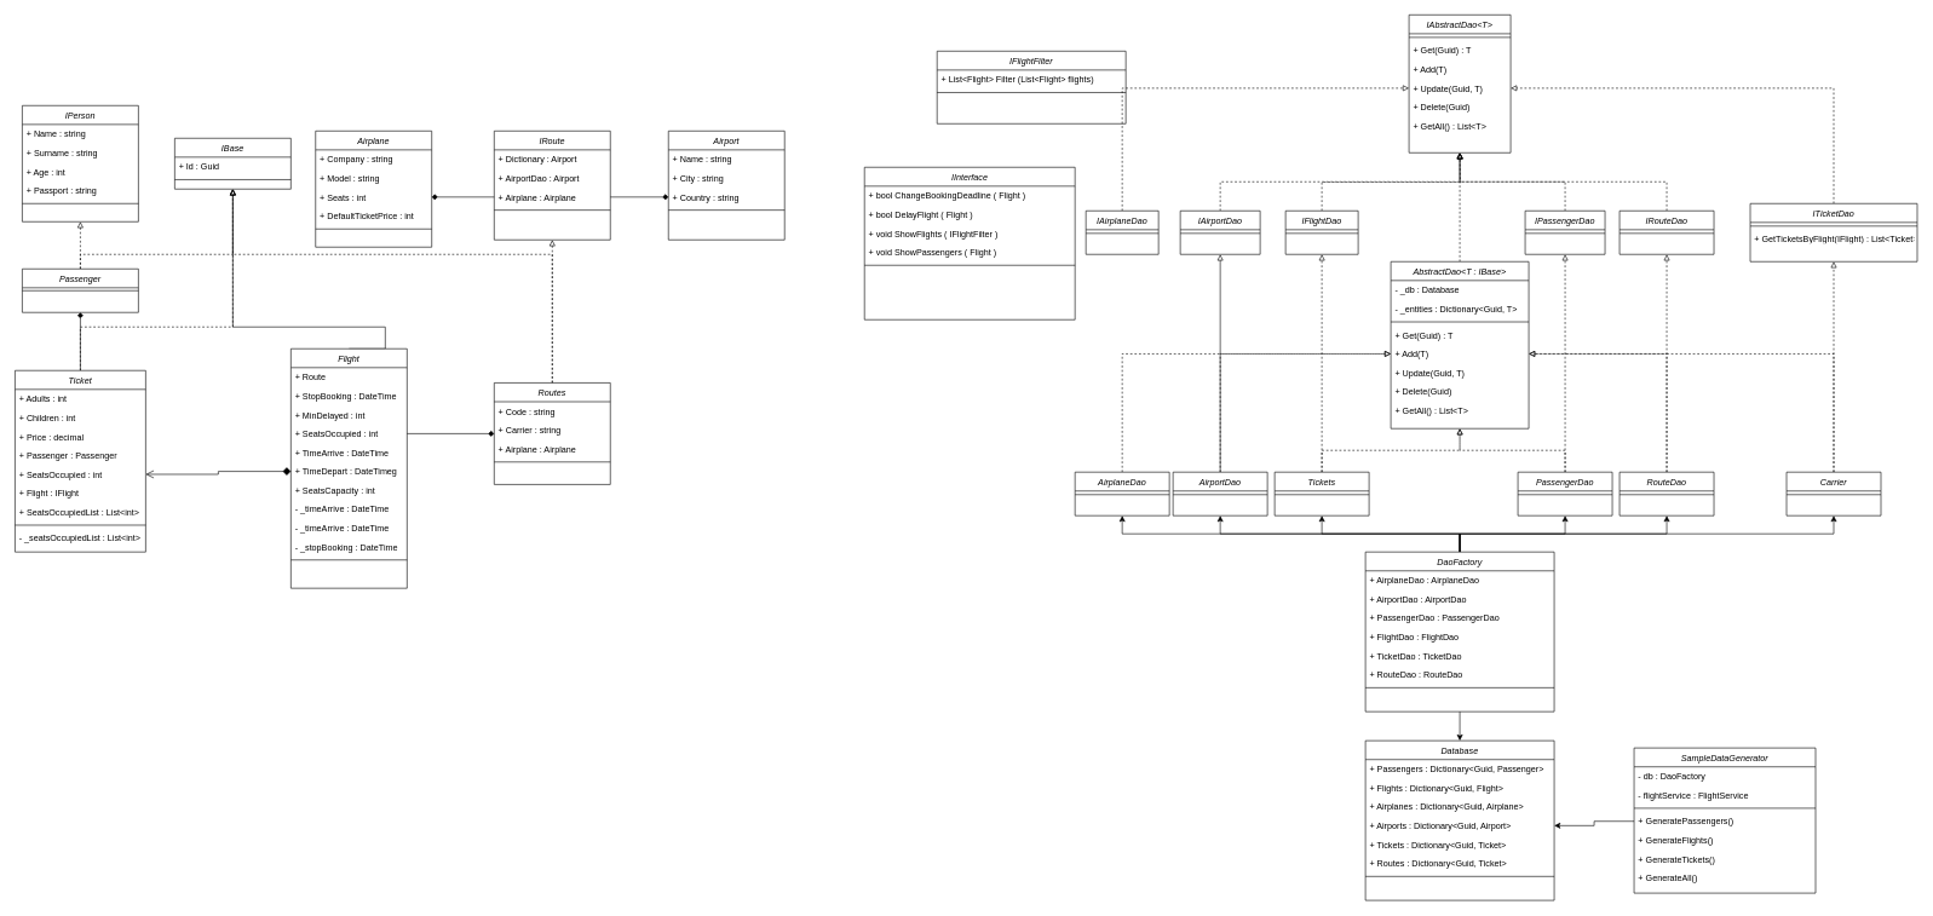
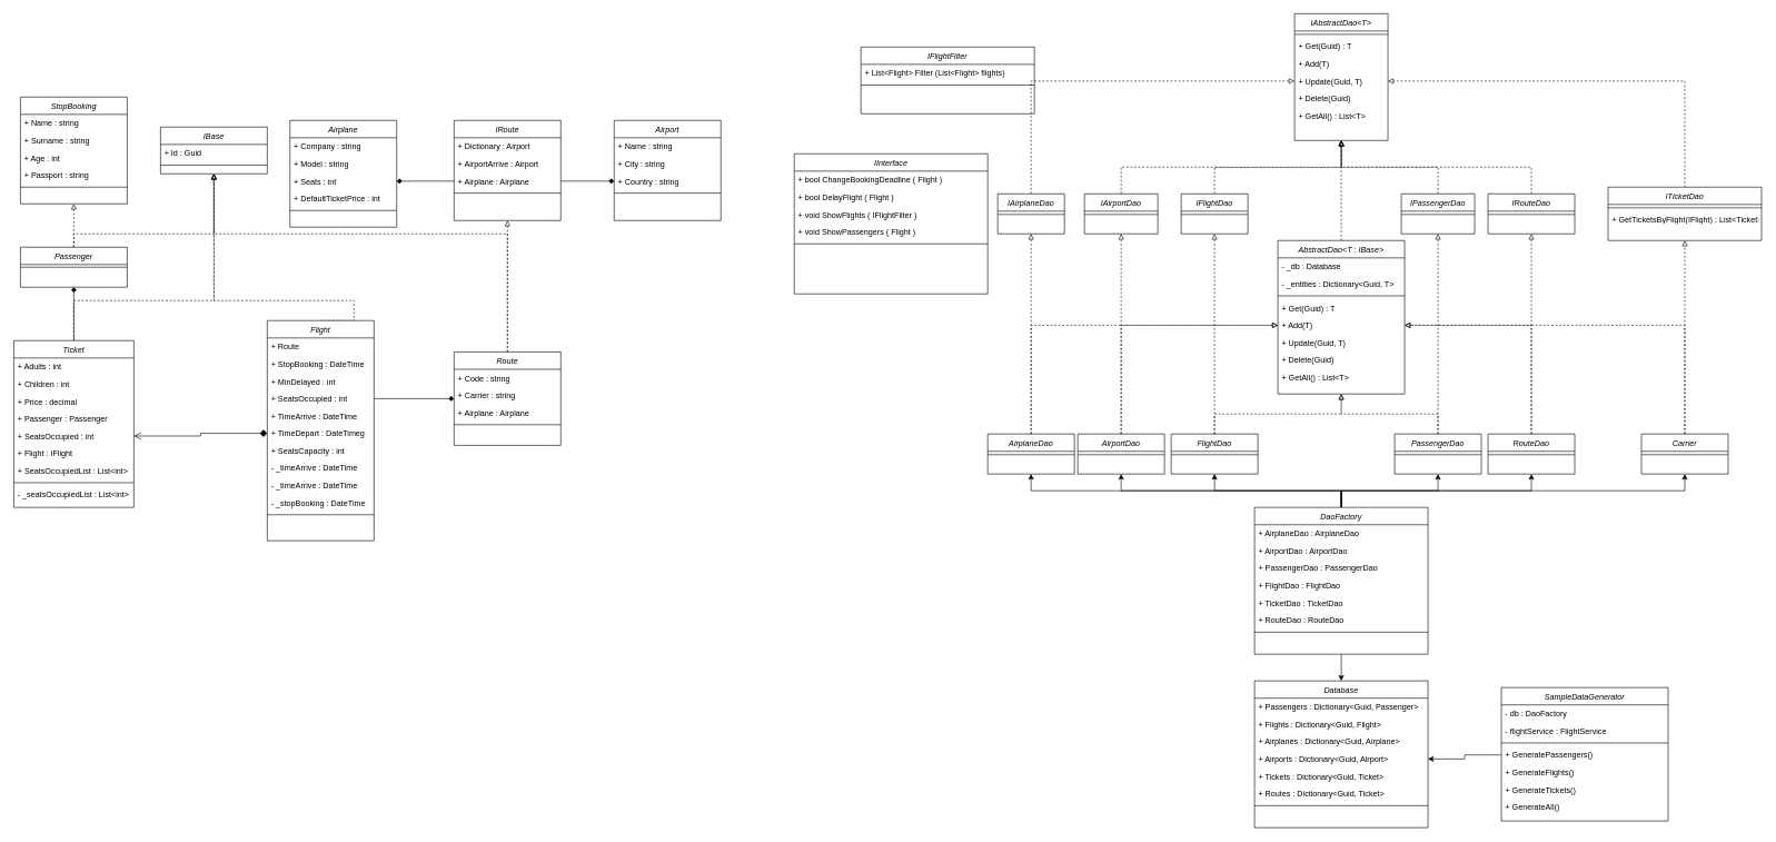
- <mxCell id="44" value="IPerson" style="swimlane;fontStyle=2;align=center;verticalAlign=top;childLayout=stackLayout;horizontal=1;startSize=26;horizontalStack=0;resizeParent=1;resizeLast=0;collapsible=1;marginBottom=0;rounded=0;shadow=0;strokeWidth=1;" parent="1" vertex="1"><mxGeometry x="30" y="145" width="160" height="160" as="geometry"><mxRectangle x="230" y="140" width="160" height="26" as="alternateBounds" /></mxGeometry></mxCell>
+ <mxCell id="44" value="StopBooking" style="swimlane;fontStyle=2;align=center;verticalAlign=top;childLayout=stackLayout;horizontal=1;startSize=26;horizontalStack=0;resizeParent=1;resizeLast=0;collapsible=1;marginBottom=0;rounded=0;shadow=0;strokeWidth=1;" parent="1" vertex="1"><mxGeometry x="30" y="145" width="160" height="160" as="geometry"><mxRectangle x="230" y="140" width="160" height="26" as="alternateBounds" /></mxGeometry></mxCell>
- <mxCell id="52" value="+ AirportDao : Airport" style="text;align=left;verticalAlign=top;spacingLeft=4;spacingRight=4;overflow=hidden;rotatable=0;points=[[0,0.5],[1,0.5]];portConstraint=eastwest;rounded=0;shadow=0;html=0;" parent="50" vertex="1"><mxGeometry y="52" width="160" height="26" as="geometry" /></mxCell>
+ <mxCell id="52" value="+ AirportArrive : Airport" style="text;align=left;verticalAlign=top;spacingLeft=4;spacingRight=4;overflow=hidden;rotatable=0;points=[[0,0.5],[1,0.5]];portConstraint=eastwest;rounded=0;shadow=0;html=0;" parent="50" vertex="1"><mxGeometry y="52" width="160" height="26" as="geometry" /></mxCell>
+ <mxCell id="101" style="edgeStyle=orthogonalEdgeStyle;rounded=0;orthogonalLoop=1;jettySize=auto;html=1;exitX=0.5;exitY=0;exitDx=0;exitDy=0;entryX=0.5;entryY=1;entryDx=0;entryDy=0;dashed=1;endArrow=block;endFill=0;" parent="1" source="102" target="72" edge="1"><mxGeometry relative="1" as="geometry" /></mxCell>
- <mxCell id="105" style="edgeStyle=orthogonalEdgeStyle;rounded=0;orthogonalLoop=1;jettySize=auto;html=1;exitX=0.5;exitY=0;exitDx=0;exitDy=0;entryX=0.5;entryY=1;entryDx=0;entryDy=0;dashed=0;endArrow=block;endFill=0;" parent="1" source="106" target="75" edge="1"><mxGeometry relative="1" as="geometry" /></mxCell>
+ <mxCell id="105" style="edgeStyle=orthogonalEdgeStyle;rounded=0;orthogonalLoop=1;jettySize=auto;html=1;exitX=0.5;exitY=0;exitDx=0;exitDy=0;entryX=0.5;entryY=1;entryDx=0;entryDy=0;dashed=1;endArrow=block;endFill=0;" parent="1" source="106" target="75" edge="1"><mxGeometry relative="1" as="geometry" /></mxCell>
- <mxCell id="18" style="edgeStyle=orthogonalEdgeStyle;rounded=0;orthogonalLoop=1;jettySize=auto;html=1;exitX=0.5;exitY=0;exitDx=0;exitDy=0;entryX=0.5;entryY=1;entryDx=0;entryDy=0;dashed=0;endArrow=block;endFill=0;" parent="1" source="19" target="156" edge="1"><mxGeometry relative="1" as="geometry"><Array as="points"><mxPoint x="530" y="450" /><mxPoint x="320" y="450" /></Array></mxGeometry></mxCell>
+ <mxCell id="18" style="edgeStyle=orthogonalEdgeStyle;rounded=0;orthogonalLoop=1;jettySize=auto;html=1;exitX=0.5;exitY=0;exitDx=0;exitDy=0;entryX=0.5;entryY=1;entryDx=0;entryDy=0;dashed=1;endArrow=block;endFill=0;" parent="1" source="19" target="156" edge="1"><mxGeometry relative="1" as="geometry"><Array as="points"><mxPoint x="530" y="450" /><mxPoint x="320" y="450" /></Array></mxGeometry></mxCell>
- <mxCell id="39" value="Routes" style="swimlane;fontStyle=2;align=center;verticalAlign=top;childLayout=stackLayout;horizontal=1;startSize=26;horizontalStack=0;resizeParent=1;resizeLast=0;collapsible=1;marginBottom=0;rounded=0;shadow=0;strokeWidth=1;" parent="1" vertex="1"><mxGeometry x="680" y="527" width="160" height="140" as="geometry"><mxRectangle x="410" y="130" width="160" height="26" as="alternateBounds" /></mxGeometry></mxCell>
+ <mxCell id="39" value="Route" style="swimlane;fontStyle=2;align=center;verticalAlign=top;childLayout=stackLayout;horizontal=1;startSize=26;horizontalStack=0;resizeParent=1;resizeLast=0;collapsible=1;marginBottom=0;rounded=0;shadow=0;strokeWidth=1;" parent="1" vertex="1"><mxGeometry x="680" y="527" width="160" height="140" as="geometry"><mxRectangle x="410" y="130" width="160" height="26" as="alternateBounds" /></mxGeometry></mxCell>
- <mxCell id="110" value="Tickets" style="swimlane;fontStyle=2;align=center;verticalAlign=top;childLayout=stackLayout;horizontal=1;startSize=26;horizontalStack=0;resizeParent=1;resizeLast=0;collapsible=1;marginBottom=0;rounded=0;shadow=0;strokeWidth=1;" parent="1" vertex="1"><mxGeometry x="1755" y="650" width="130" height="60" as="geometry"><mxRectangle x="410" y="130" width="160" height="26" as="alternateBounds" /></mxGeometry></mxCell>
+ <mxCell id="110" value="FlightDao" style="swimlane;fontStyle=2;align=center;verticalAlign=top;childLayout=stackLayout;horizontal=1;startSize=26;horizontalStack=0;resizeParent=1;resizeLast=0;collapsible=1;marginBottom=0;rounded=0;shadow=0;strokeWidth=1;" parent="1" vertex="1"><mxGeometry x="1755" y="650" width="130" height="60" as="geometry"><mxRectangle x="410" y="130" width="160" height="26" as="alternateBounds" /></mxGeometry></mxCell>
